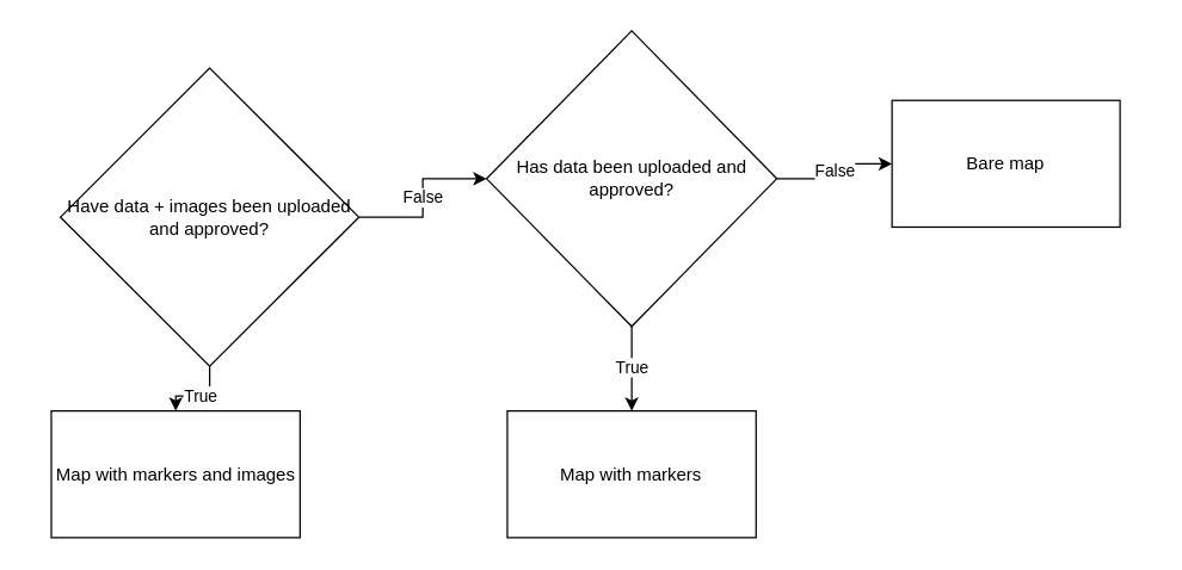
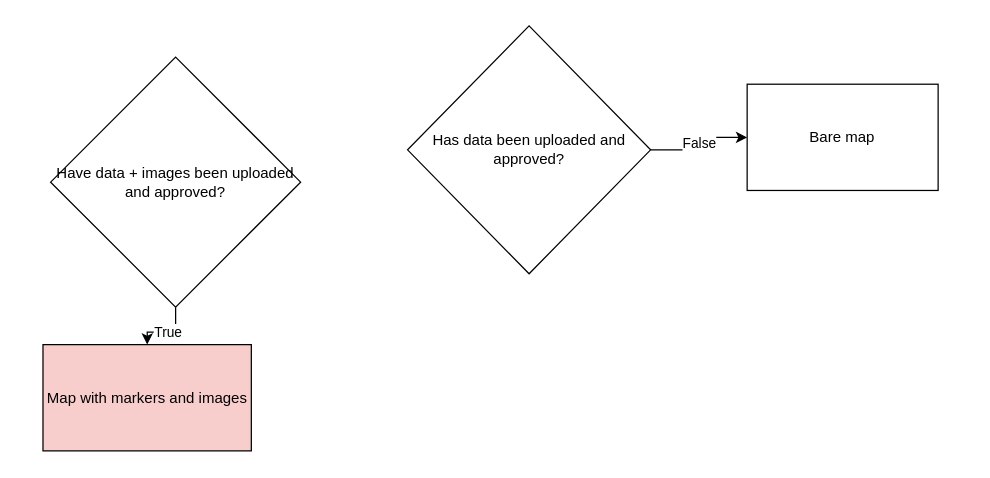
- <mxCell id="7" value="False" style="edgeStyle=orthogonalEdgeStyle;rounded=0;orthogonalLoop=1;jettySize=auto;html=1;" edge="1" parent="2" source="3" target="6"><mxGeometry relative="1" as="geometry" /></mxCell>
- <mxCell id="9" value="True" style="edgeStyle=orthogonalEdgeStyle;rounded=0;orthogonalLoop=1;jettySize=auto;html=1;" edge="1" parent="2" source="6" target="8"><mxGeometry relative="1" as="geometry" /></mxCell>
- <mxCell id="4" value="Map with markers and images" style="whiteSpace=wrap;html=1;" vertex="1" parent="2"><mxGeometry x="13.889" y="255" width="166.667" height="85" as="geometry" /></mxCell>
+ <mxCell id="4" value="Map with markers and images" style="whiteSpace=wrap;html=1;fillColor=#f8cecc;" vertex="1" parent="2"><mxGeometry x="13.889" y="255" width="166.667" height="85" as="geometry" /></mxCell>
- <mxCell id="8" value="Map with markers" style="whiteSpace=wrap;html=1;" vertex="1" parent="2"><mxGeometry x="319.444" y="255" width="166.667" height="85" as="geometry" /></mxCell>
